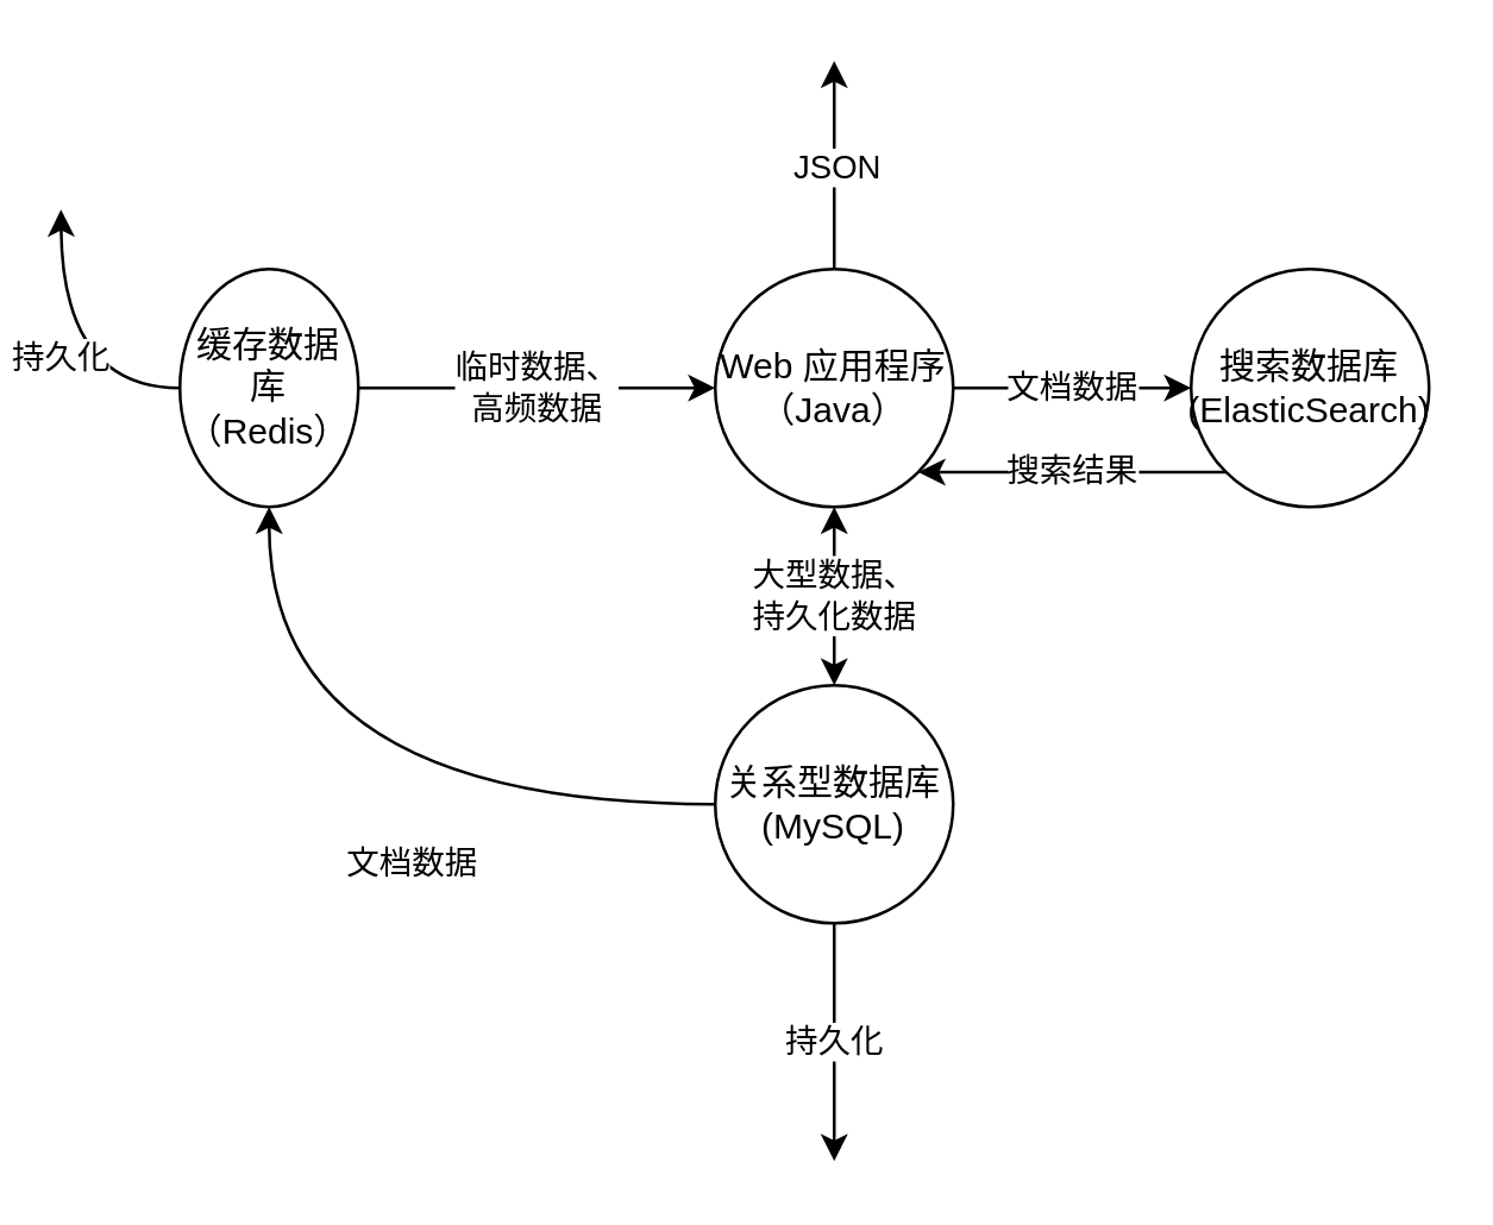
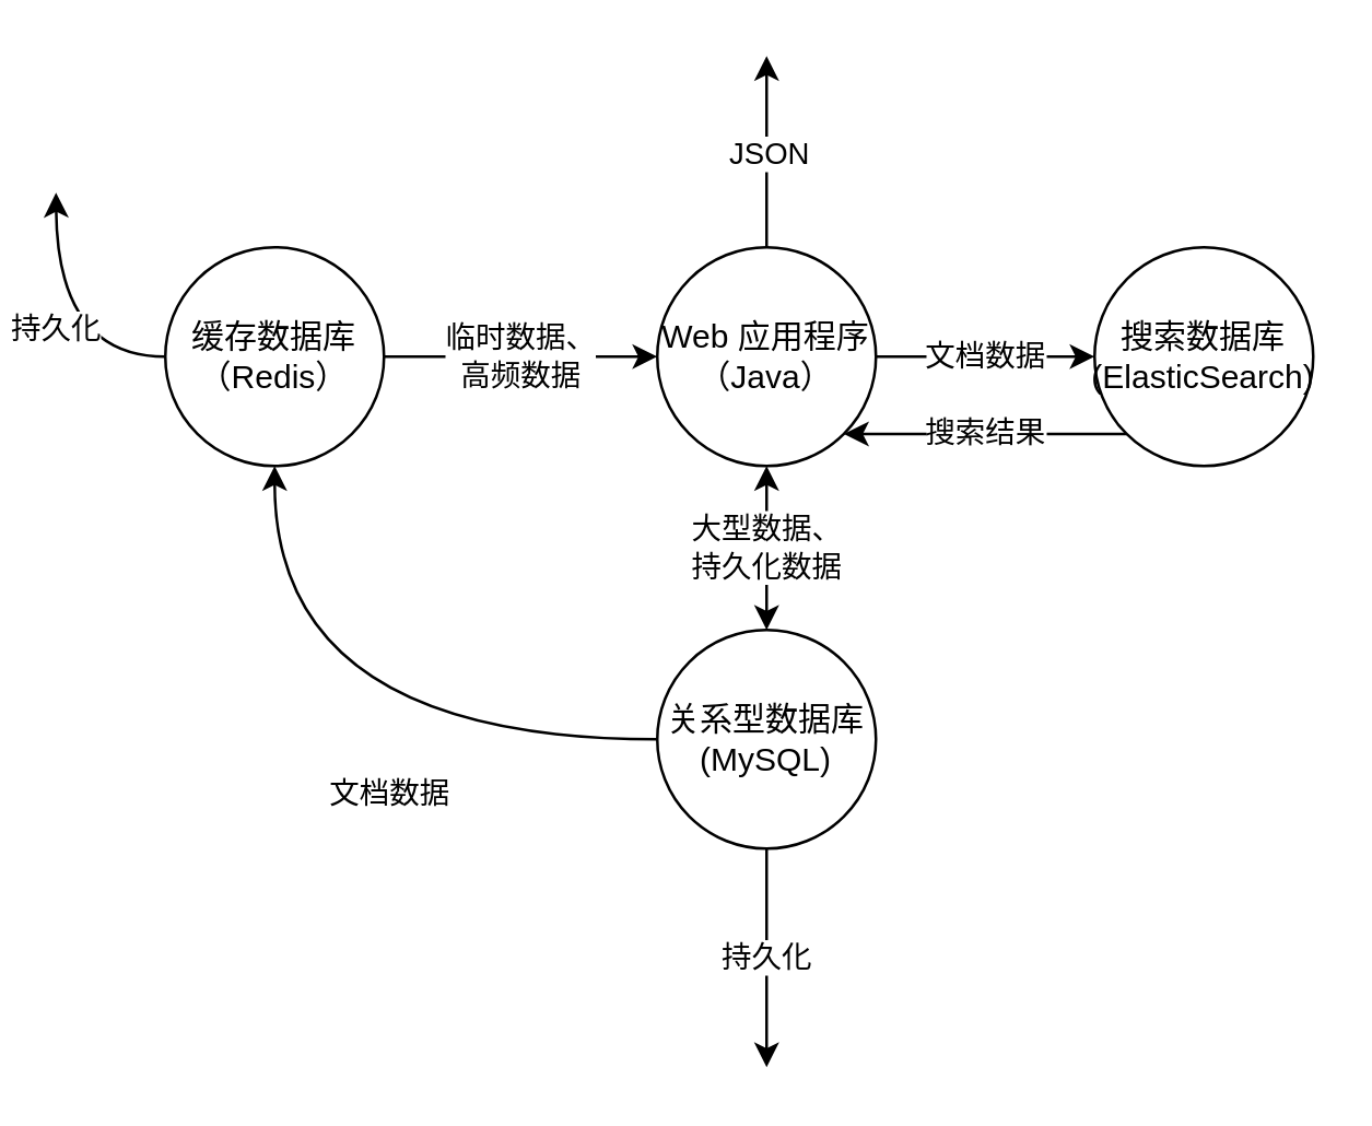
- <mxCell id="7" value="缓存数据库&lt;br&gt;（Redis）" style="ellipse;whiteSpace=wrap;html=1;aspect=fixed;" parent="1" vertex="1"><mxGeometry x="60" y="90" width="60" height="80" as="geometry" /></mxCell>
+ <mxCell id="7" value="缓存数据库&lt;br&gt;（Redis）" style="ellipse;whiteSpace=wrap;html=1;aspect=fixed;" parent="1" vertex="1"><mxGeometry x="60" y="90" width="80" height="80" as="geometry" /></mxCell>
